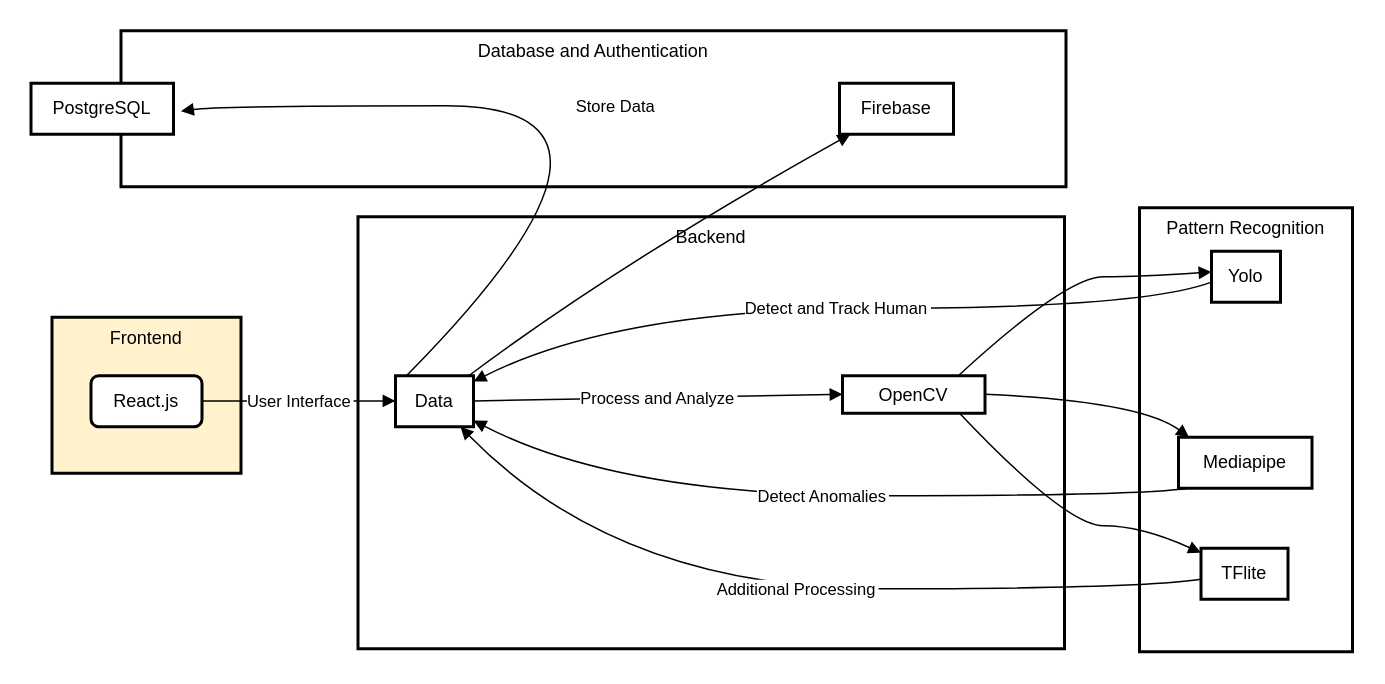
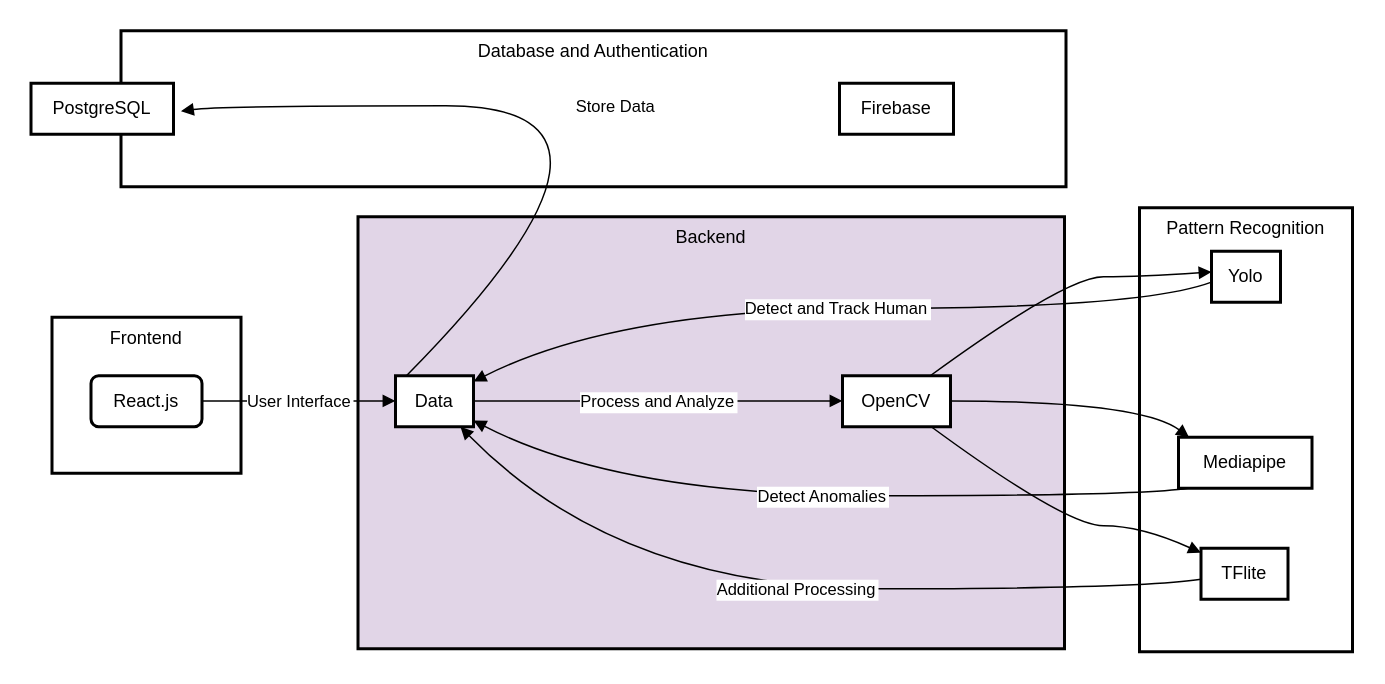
- <mxCell id="23" value="" style="curved=1;startArrow=none;endArrow=block;exitX=0.945;exitY=-0.007;entryX=0.095;entryY=1;rounded=0;" parent="1" source="10" target="4" edge="1"><mxGeometry relative="1" as="geometry"><Array as="points"><mxPoint x="412" y="175" /></Array></mxGeometry></mxCell>
- <mxCell id="12" value="Frontend" style="whiteSpace=wrap;strokeWidth=2;verticalAlign=top;fillColor=#fff2cc;" parent="1" vertex="1"><mxGeometry x="34" y="211" width="126" height="104" as="geometry" /></mxCell>
+ <mxCell id="12" value="Frontend" style="whiteSpace=wrap;strokeWidth=2;verticalAlign=top;" parent="1" vertex="1"><mxGeometry x="34" y="211" width="126" height="104" as="geometry" /></mxCell>
- <mxCell id="11" value="OpenCV" style="whiteSpace=wrap;strokeWidth=2;" parent="1" vertex="1"><mxGeometry x="561" y="250" width="95" height="25" as="geometry" /></mxCell>
+ <mxCell id="11" value="OpenCV" style="whiteSpace=wrap;strokeWidth=2;" parent="1" vertex="1"><mxGeometry x="561" y="250" width="72" height="34" as="geometry" /></mxCell>
- <mxCell id="9" value="Backend" style="whiteSpace=wrap;strokeWidth=2;verticalAlign=top;" parent="1" vertex="1"><mxGeometry x="238" y="144" width="471" height="288" as="geometry" /></mxCell>
+ <mxCell id="9" value="Backend" style="whiteSpace=wrap;strokeWidth=2;verticalAlign=top;fillColor=#e1d5e7;" parent="1" vertex="1"><mxGeometry x="238" y="144" width="471" height="288" as="geometry" /></mxCell>
